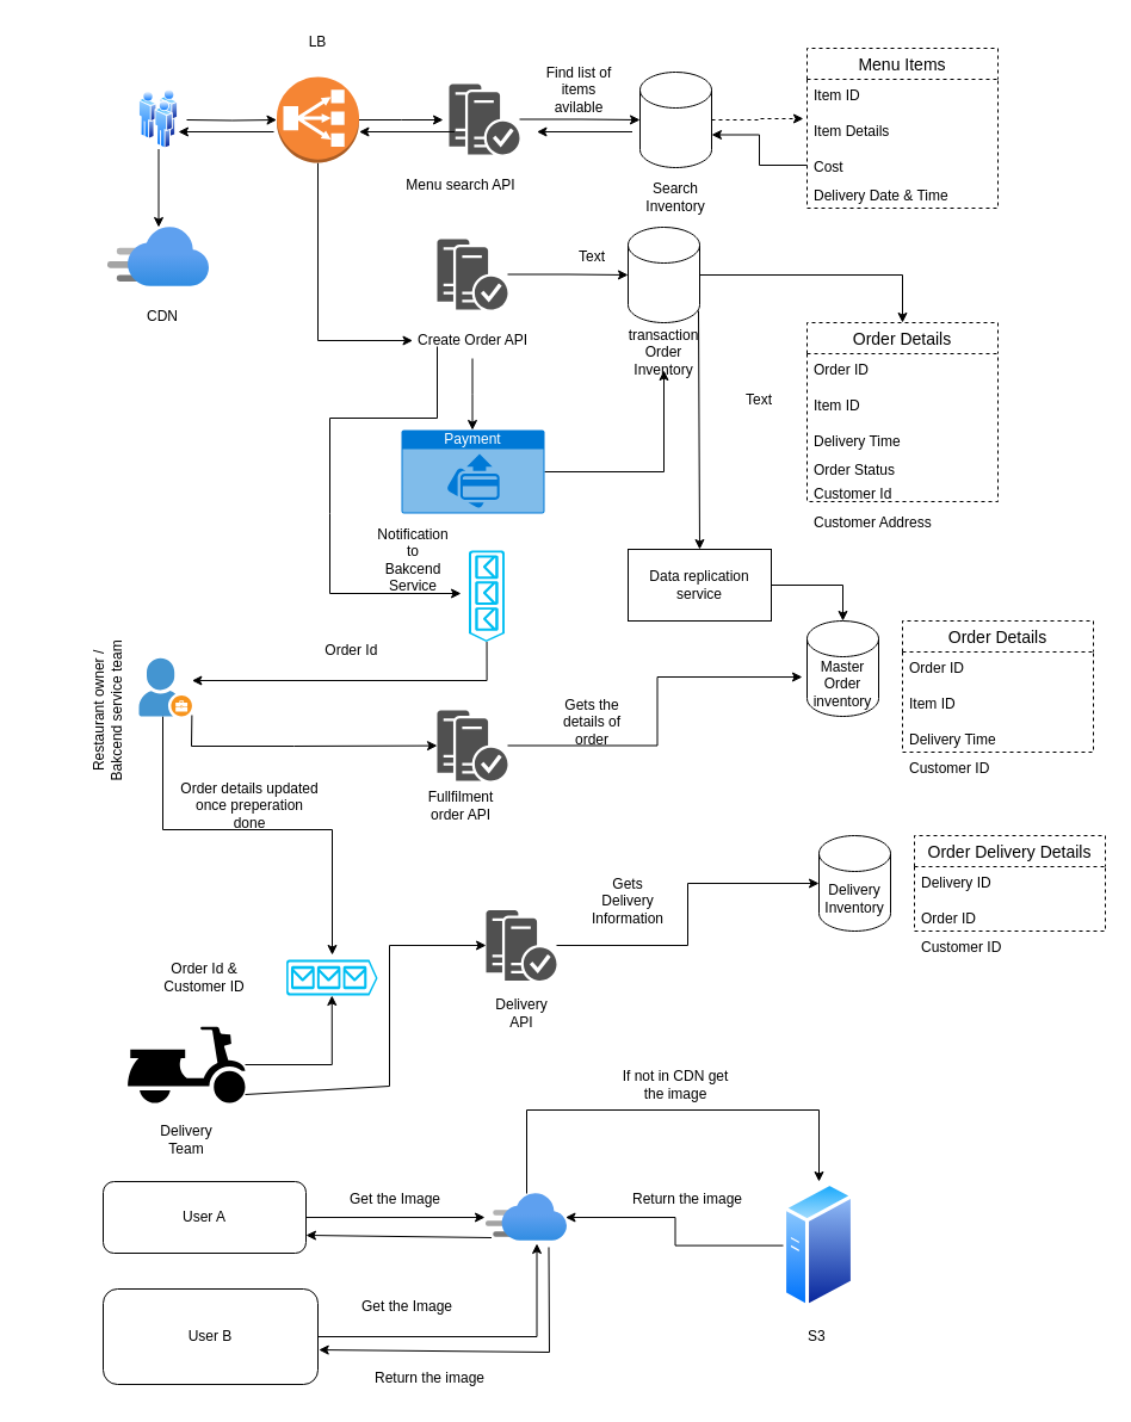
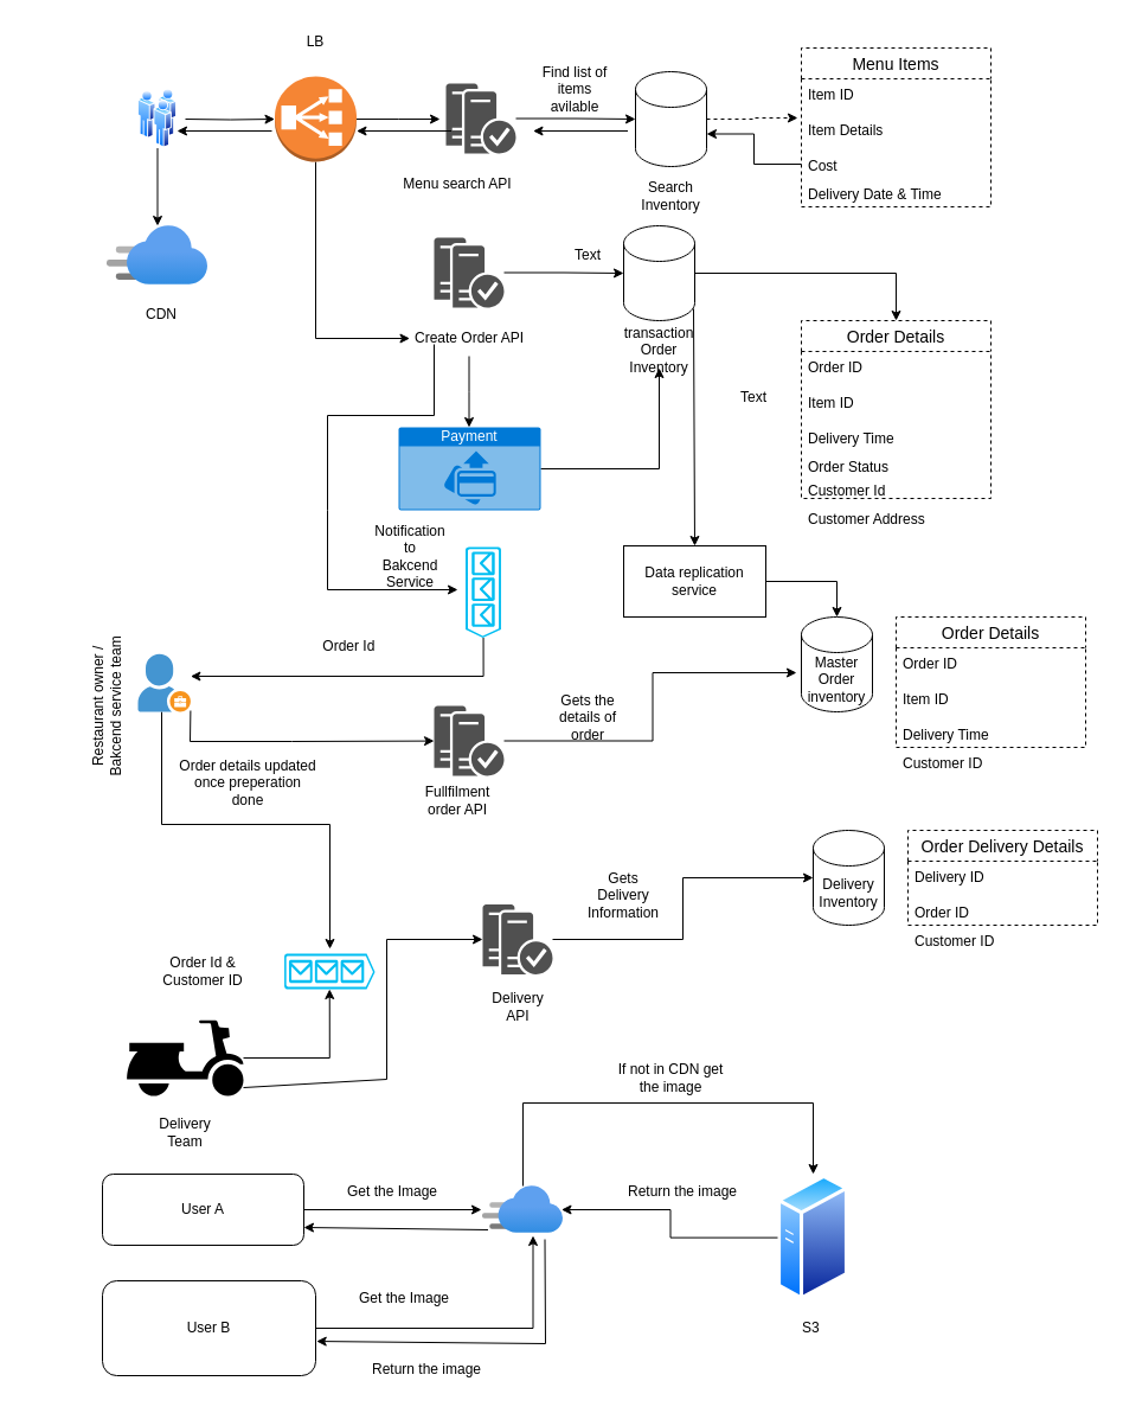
- <mxCell id="62" value="Order details updated once preperation done" style="text;html=1;strokeColor=none;fillColor=none;align=center;verticalAlign=middle;whiteSpace=wrap;rounded=0;" vertex="1" parent="1"><mxGeometry x="149" y="660" width="120" height="30" as="geometry" /></mxCell>
+ <mxCell id="62" value="Order details updated once preperation done" style="text;html=1;strokeColor=none;fillColor=none;align=center;verticalAlign=middle;whiteSpace=wrap;rounded=0;" vertex="1" parent="1"><mxGeometry x="149" y="645" width="120" height="30" as="geometry" /></mxCell>
